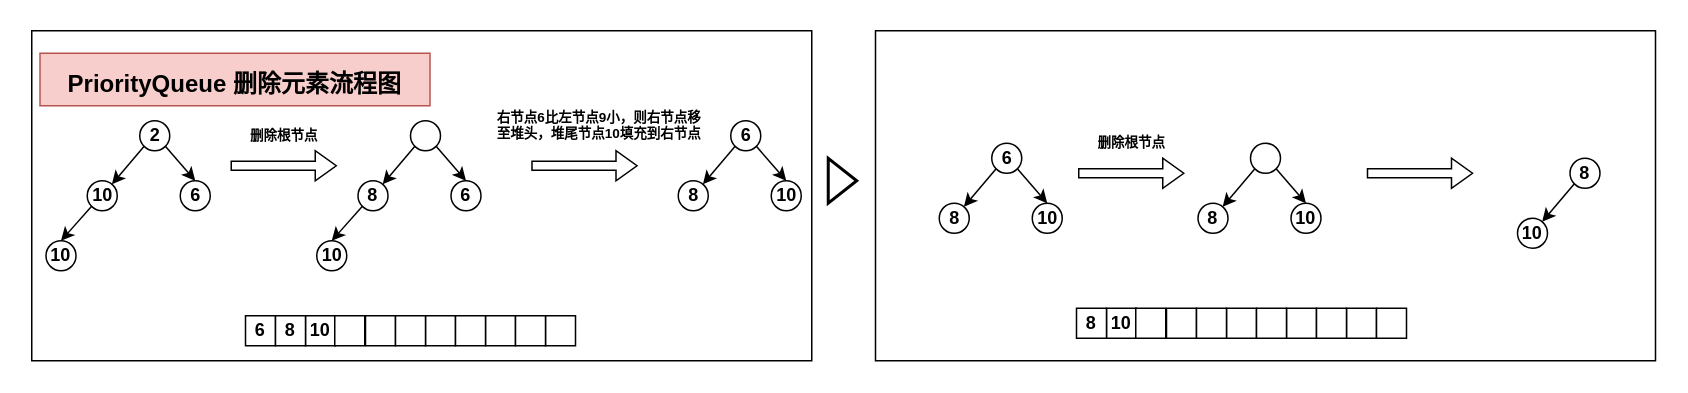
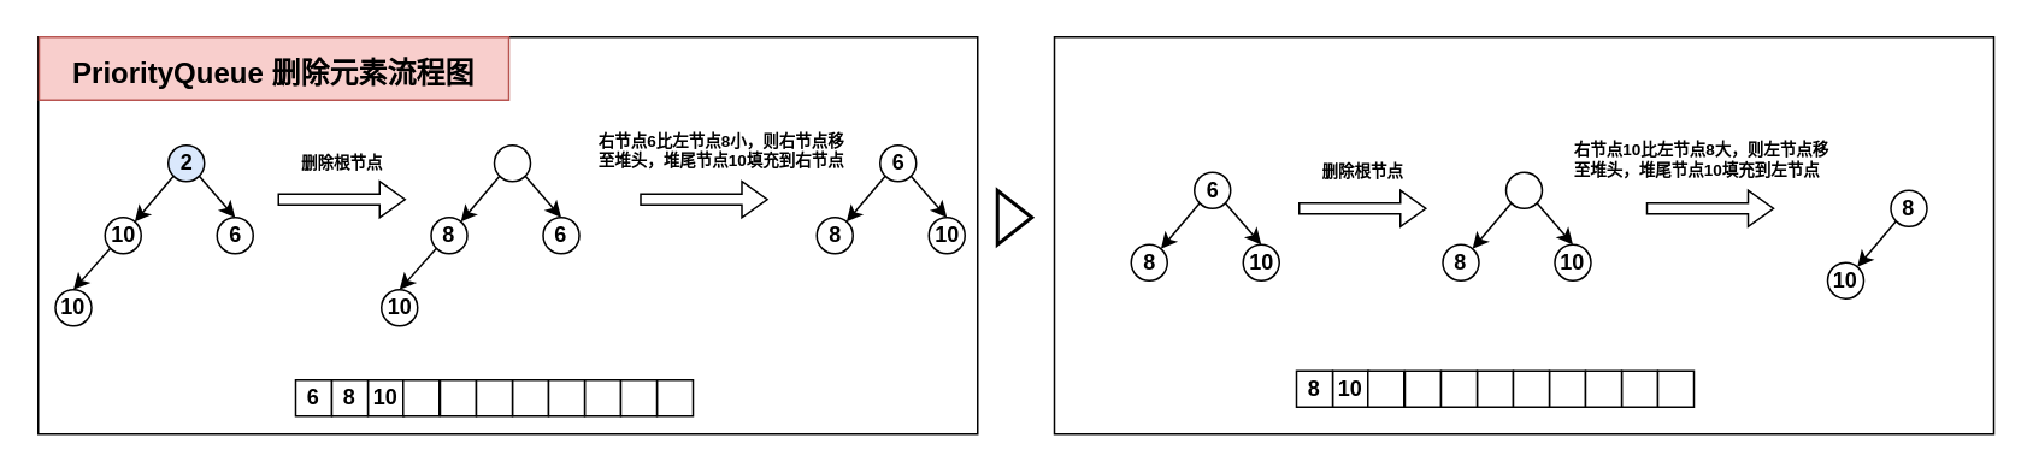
- <mxCell id="4" value="&lt;font style=&quot;font-size: 16px&quot;&gt;PriorityQueue 删除元素流程图&lt;/font&gt;" style="text;html=1;strokeColor=#b85450;fillColor=#f8cecc;align=center;verticalAlign=middle;whiteSpace=wrap;rounded=0;fontStyle=1;fontSize=20;" parent="1" vertex="1"><mxGeometry x="26" y="35" width="260" height="35" as="geometry" /></mxCell>
+ <mxCell id="4" value="&lt;font style=&quot;font-size: 16px&quot;&gt;PriorityQueue 删除元素流程图&lt;/font&gt;" style="text;html=1;strokeColor=#b85450;fillColor=#f8cecc;align=center;verticalAlign=middle;whiteSpace=wrap;rounded=0;fontStyle=1;fontSize=20;" parent="1" vertex="1"><mxGeometry x="21" y="20" width="260" height="35" as="geometry" /></mxCell>
- <mxCell id="38" value="右节点6比左节点9小，则右节点移&lt;br style=&quot;font-size: 9px;&quot;&gt;至堆头，堆尾节点10填充到右节点" style="text;html=1;resizable=0;points=[];autosize=1;align=left;verticalAlign=top;spacingTop=-4;fontStyle=1;fontSize=9;" parent="1" vertex="1"><mxGeometry x="328.5" y="70" width="200" height="30" as="geometry" /></mxCell>
+ <mxCell id="38" value="右节点6比左节点8小，则右节点移&lt;br style=&quot;font-size: 9px;&quot;&gt;至堆头，堆尾节点10填充到右节点" style="text;html=1;resizable=0;points=[];autosize=1;align=left;verticalAlign=top;spacingTop=-4;fontStyle=1;fontSize=9;" parent="1" vertex="1"><mxGeometry x="328.5" y="70" width="200" height="30" as="geometry" /></mxCell>
- <mxCell id="8" value="2" style="ellipse;whiteSpace=wrap;html=1;aspect=fixed;fontStyle=1" parent="1" vertex="1"><mxGeometry x="92.5" y="80" width="20" height="20" as="geometry" /></mxCell>
+ <mxCell id="8" value="2" style="ellipse;whiteSpace=wrap;html=1;aspect=fixed;fontStyle=1;fillColor=#dae8fc;" parent="1" vertex="1"><mxGeometry x="92.5" y="80" width="20" height="20" as="geometry" /></mxCell>
+ <mxCell id="66" value="右节点10比左节点8大，则左节点移&lt;br style=&quot;font-size: 9px;&quot;&gt;至堆头，堆尾节点10填充到左节点" style="text;html=1;resizable=0;points=[];autosize=1;align=left;verticalAlign=top;spacingTop=-4;fontStyle=1;fontSize=9;" parent="1" vertex="1"><mxGeometry x="868.5" y="75" width="200" height="30" as="geometry" /></mxCell>
